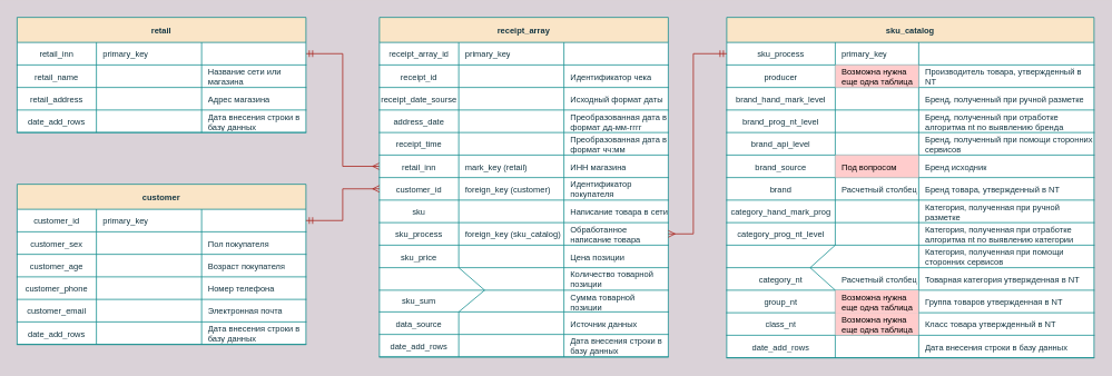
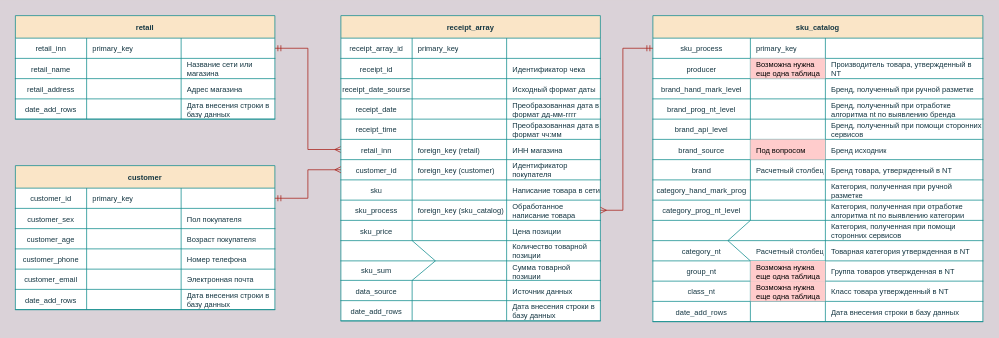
- <mxCell id="17" value="address_date" style="shape=partialRectangle;html=1;whiteSpace=wrap;connectable=0;fillColor=none;top=0;left=0;bottom=0;right=0;overflow=hidden;pointerEvents=1;fontSize=10;strokeColor=#0F8B8D;fontColor=#143642;" parent="16" vertex="1"><mxGeometry width="95" height="27" as="geometry" /></mxCell>
+ <mxCell id="17" value="receipt_date" style="shape=partialRectangle;html=1;whiteSpace=wrap;connectable=0;fillColor=none;top=0;left=0;bottom=0;right=0;overflow=hidden;pointerEvents=1;fontSize=10;strokeColor=#0F8B8D;fontColor=#143642;" parent="16" vertex="1"><mxGeometry width="95" height="27" as="geometry" /></mxCell>
- <mxCell id="26" value="&lt;code class=&quot;sql keyword&quot; style=&quot;line-height: 19.5px; border-radius: 0px; background: none; border: 0px; float: none; height: auto; margin: 0px; outline: 0px; overflow: visible; padding: 0px; position: static; vertical-align: baseline; width: auto; box-sizing: content-box; min-height: auto; font-size: 10px;&quot;&gt;&lt;font face=&quot;Helvetica&quot; style=&quot;font-size: 10px;&quot;&gt;mark_key (retail)&lt;/font&gt;&lt;/code&gt;" style="shape=partialRectangle;html=1;whiteSpace=wrap;connectable=0;fillColor=none;top=0;left=0;bottom=0;right=0;align=left;spacingLeft=6;overflow=hidden;pointerEvents=1;fontSize=10;strokeColor=#0F8B8D;fontColor=#143642;" parent="24" vertex="1"><mxGeometry x="95" width="126" height="27" as="geometry" /></mxCell>
+ <mxCell id="26" value="&lt;code class=&quot;sql keyword&quot; style=&quot;line-height: 19.5px; border-radius: 0px; background: none; border: 0px; float: none; height: auto; margin: 0px; outline: 0px; overflow: visible; padding: 0px; position: static; vertical-align: baseline; width: auto; box-sizing: content-box; min-height: auto; font-size: 10px;&quot;&gt;&lt;font face=&quot;Helvetica&quot; style=&quot;font-size: 10px;&quot;&gt;foreign_key (retail)&lt;/font&gt;&lt;/code&gt;" style="shape=partialRectangle;html=1;whiteSpace=wrap;connectable=0;fillColor=none;top=0;left=0;bottom=0;right=0;align=left;spacingLeft=6;overflow=hidden;pointerEvents=1;fontSize=10;strokeColor=#0F8B8D;fontColor=#143642;" parent="24" vertex="1"><mxGeometry x="95" width="126" height="27" as="geometry" /></mxCell>
